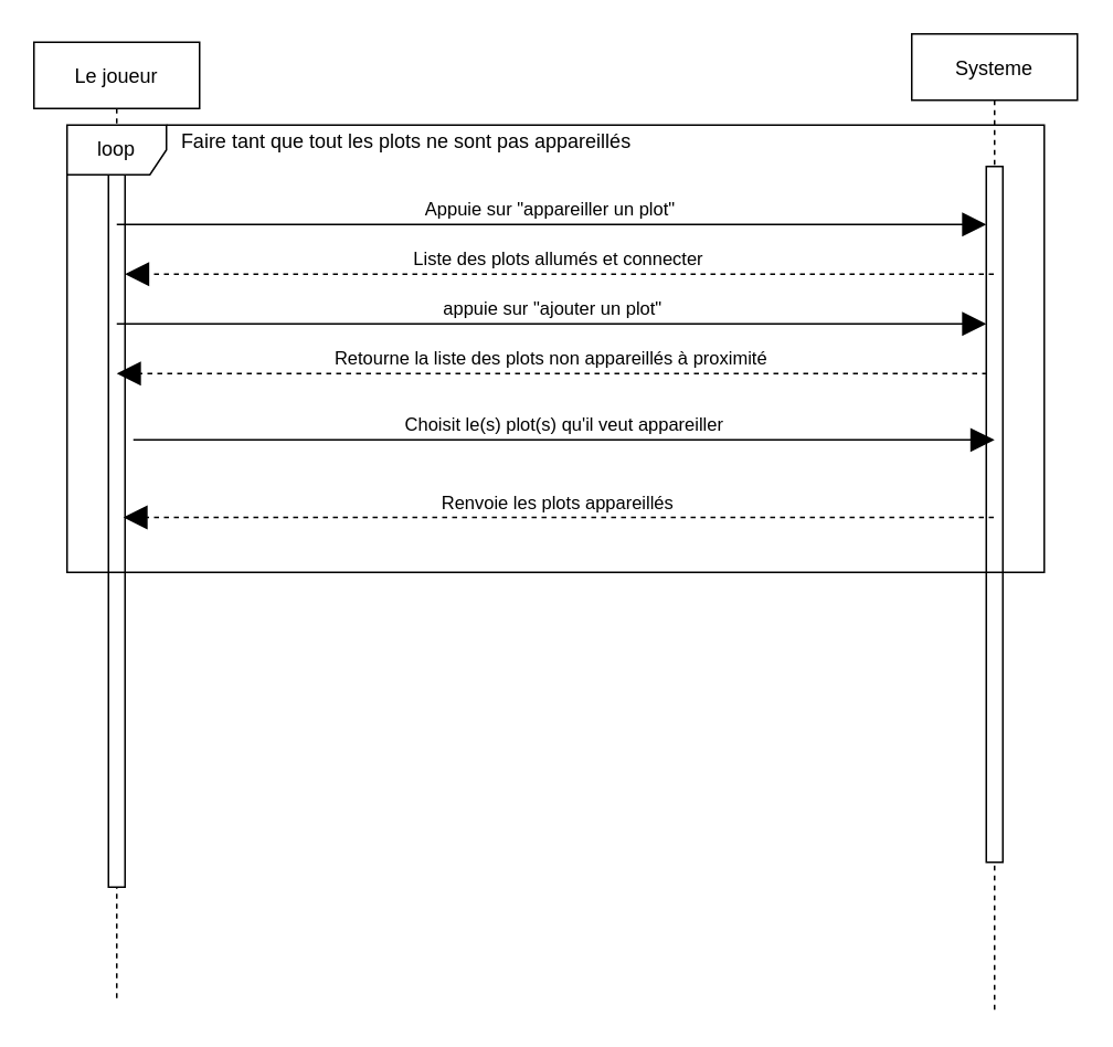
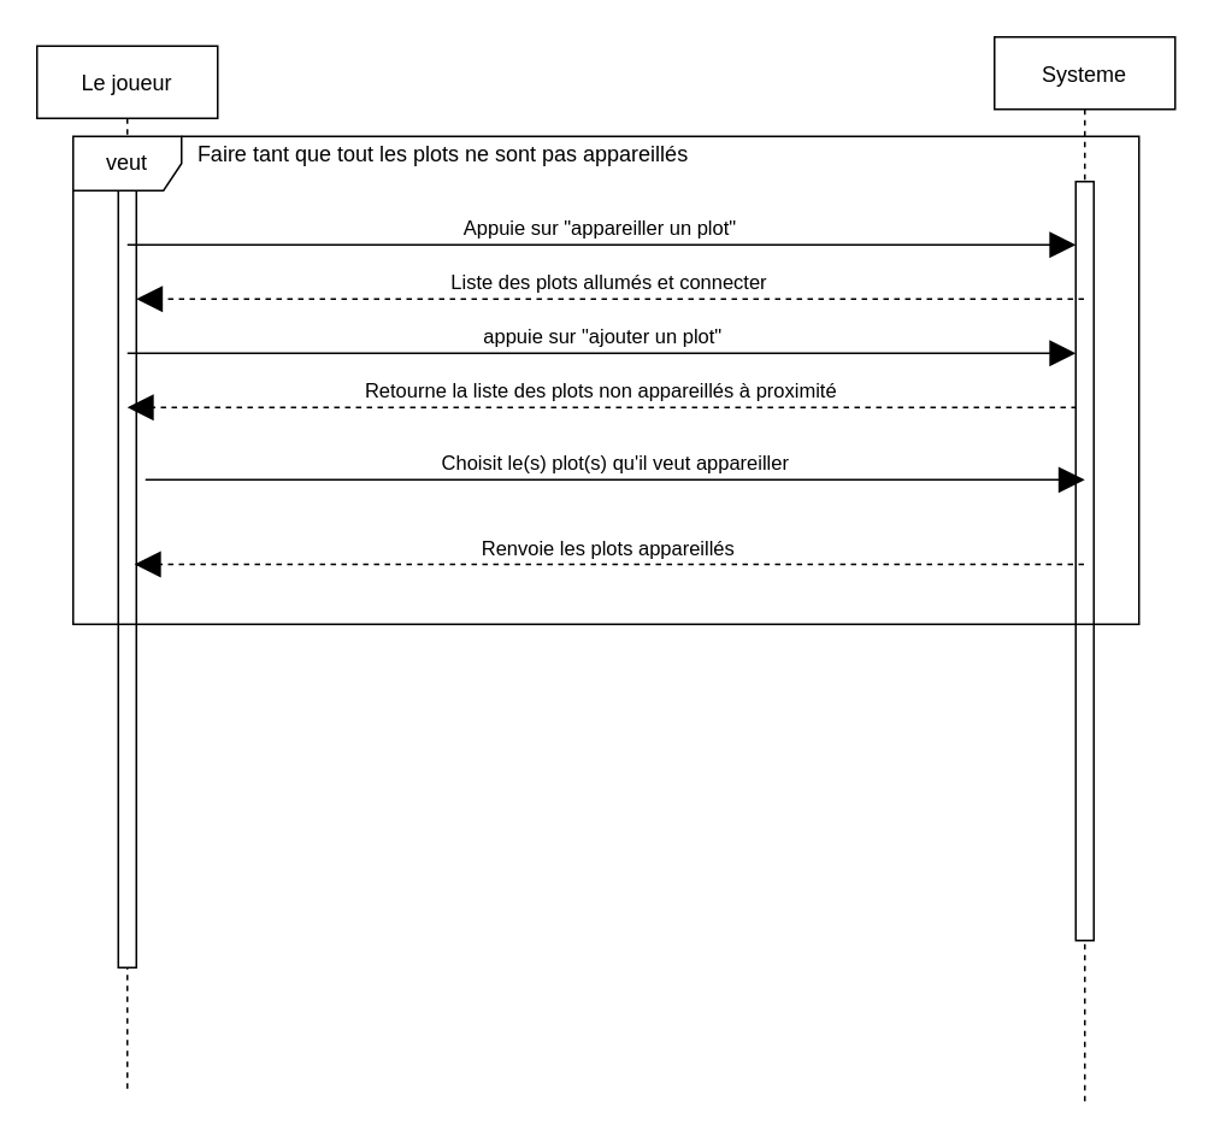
- <mxCell id="16" value="loop" style="shape=umlFrame;whiteSpace=wrap;html=1;" vertex="1" parent="1"><mxGeometry x="40" y="75" width="590" height="270" as="geometry" /></mxCell>
+ <mxCell id="16" value="veut" style="shape=umlFrame;whiteSpace=wrap;html=1;" vertex="1" parent="1"><mxGeometry x="40" y="75" width="590" height="270" as="geometry" /></mxCell>
